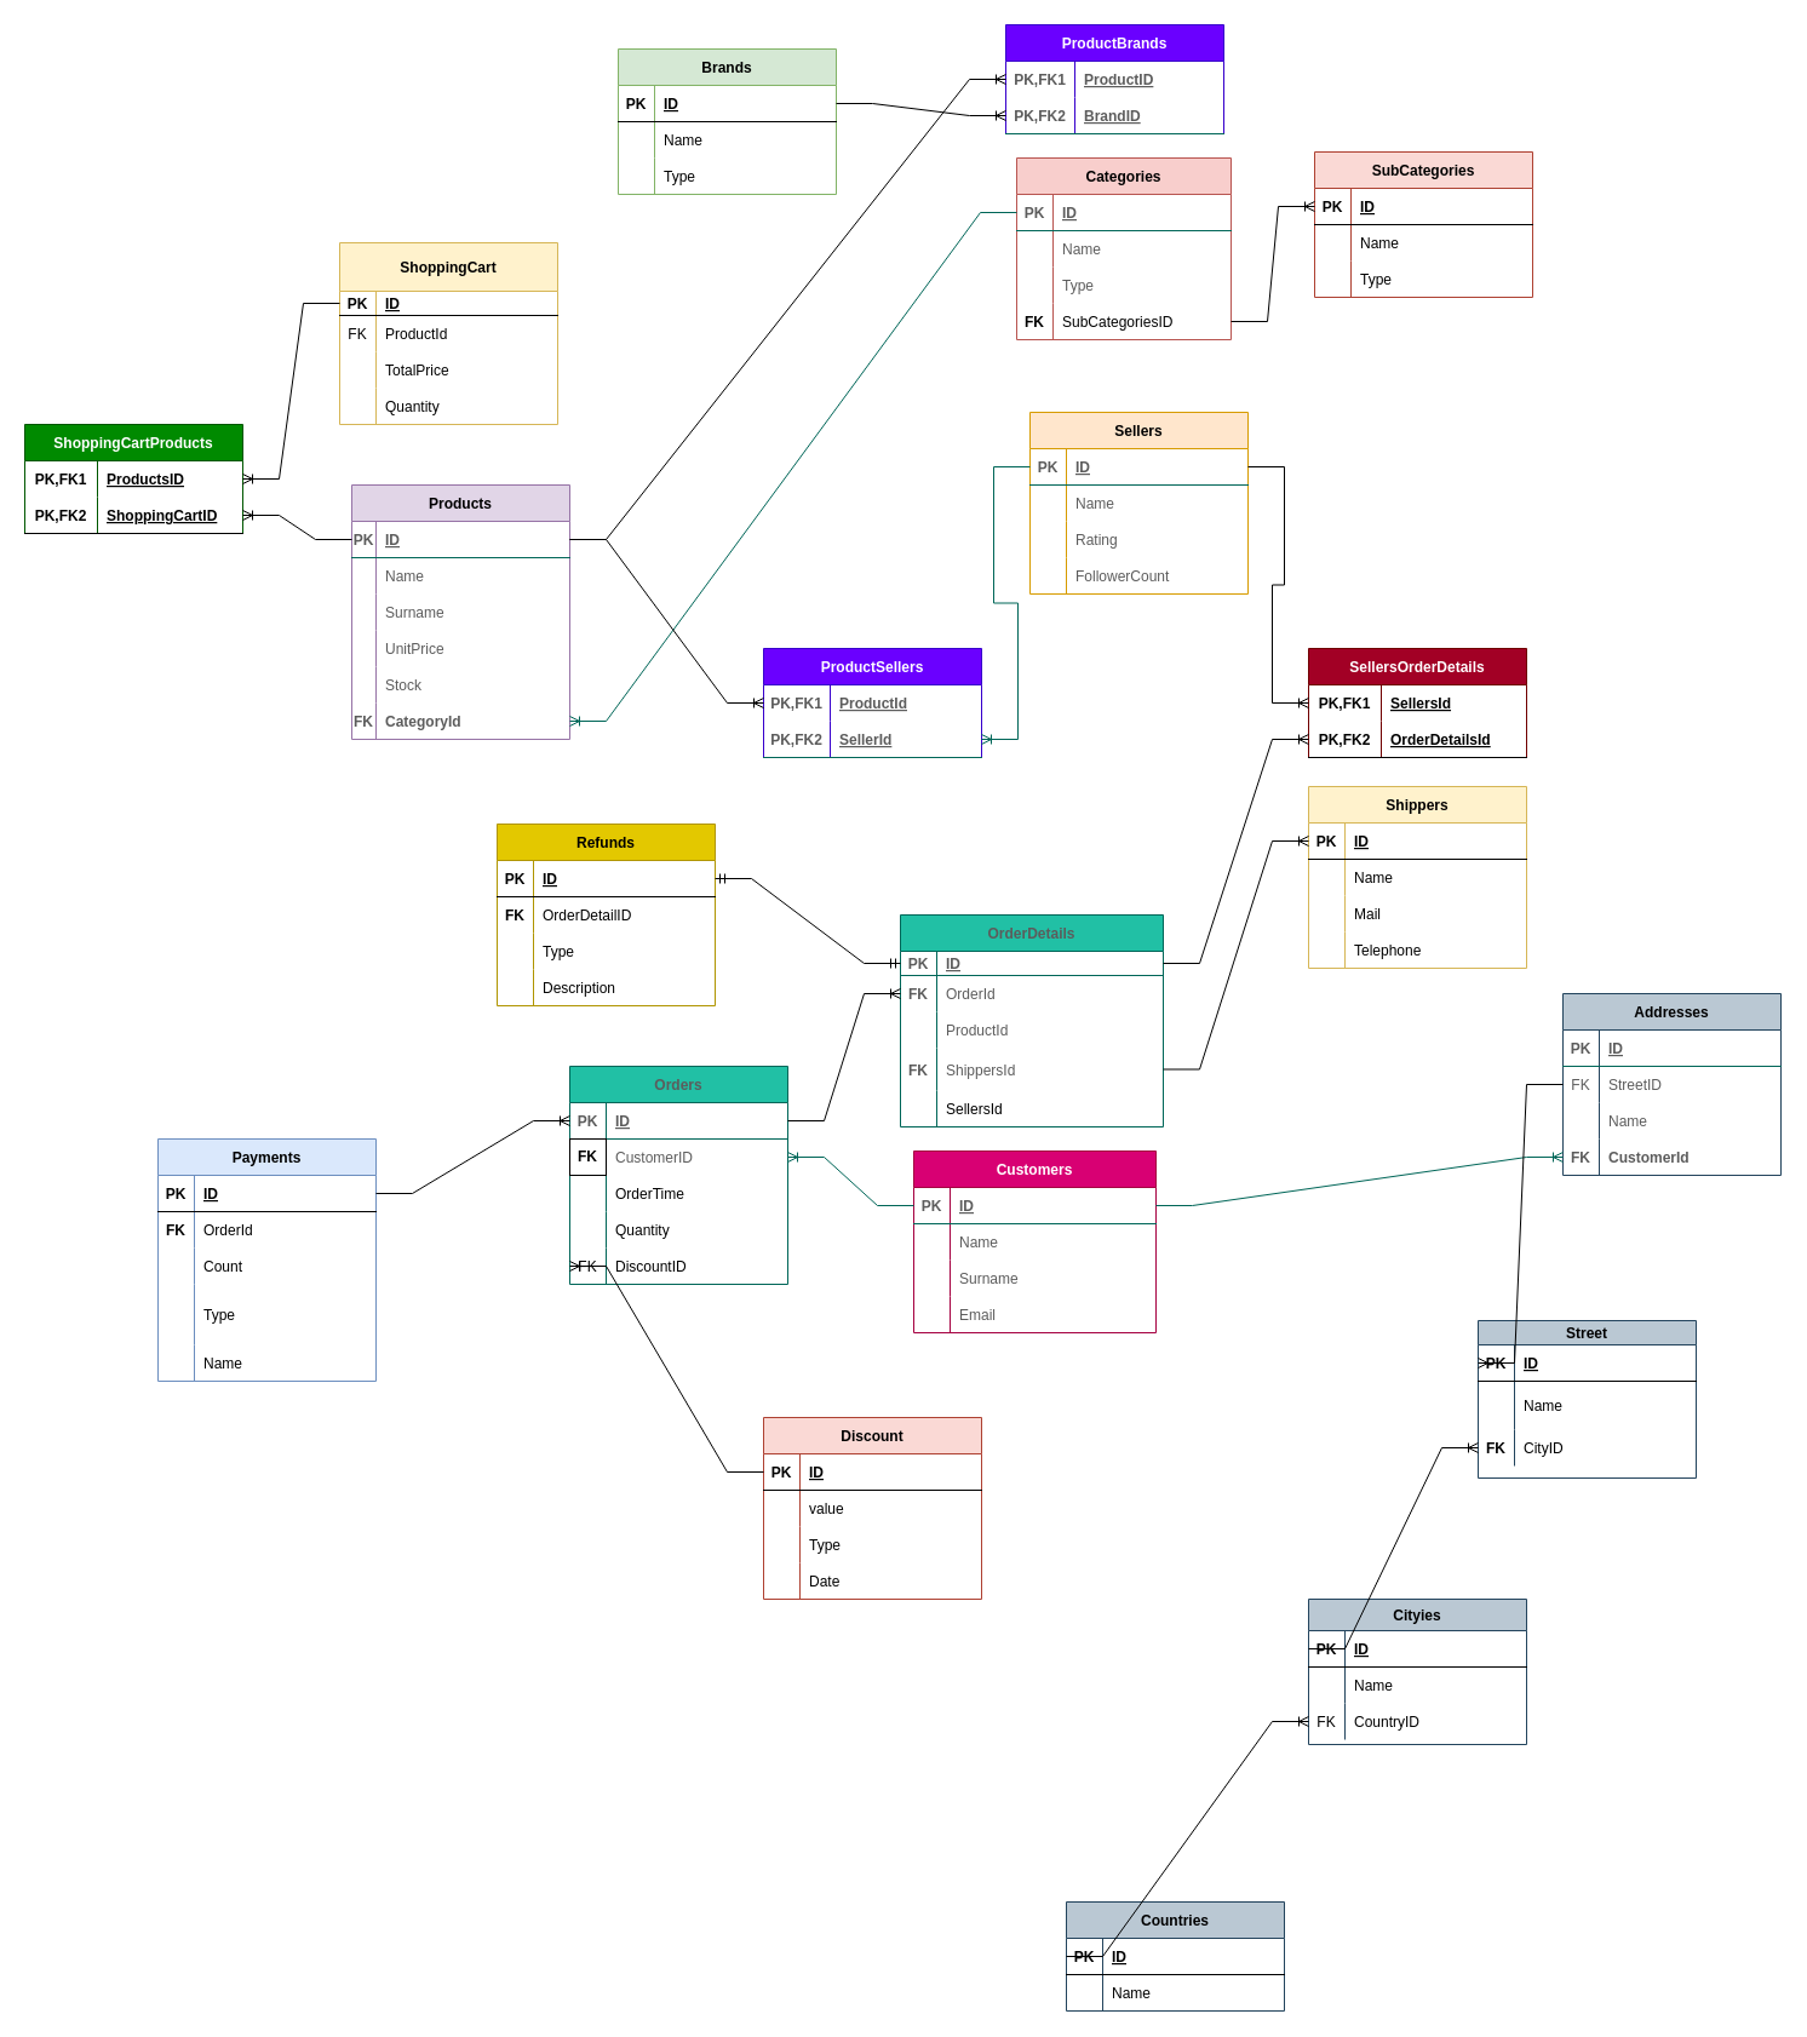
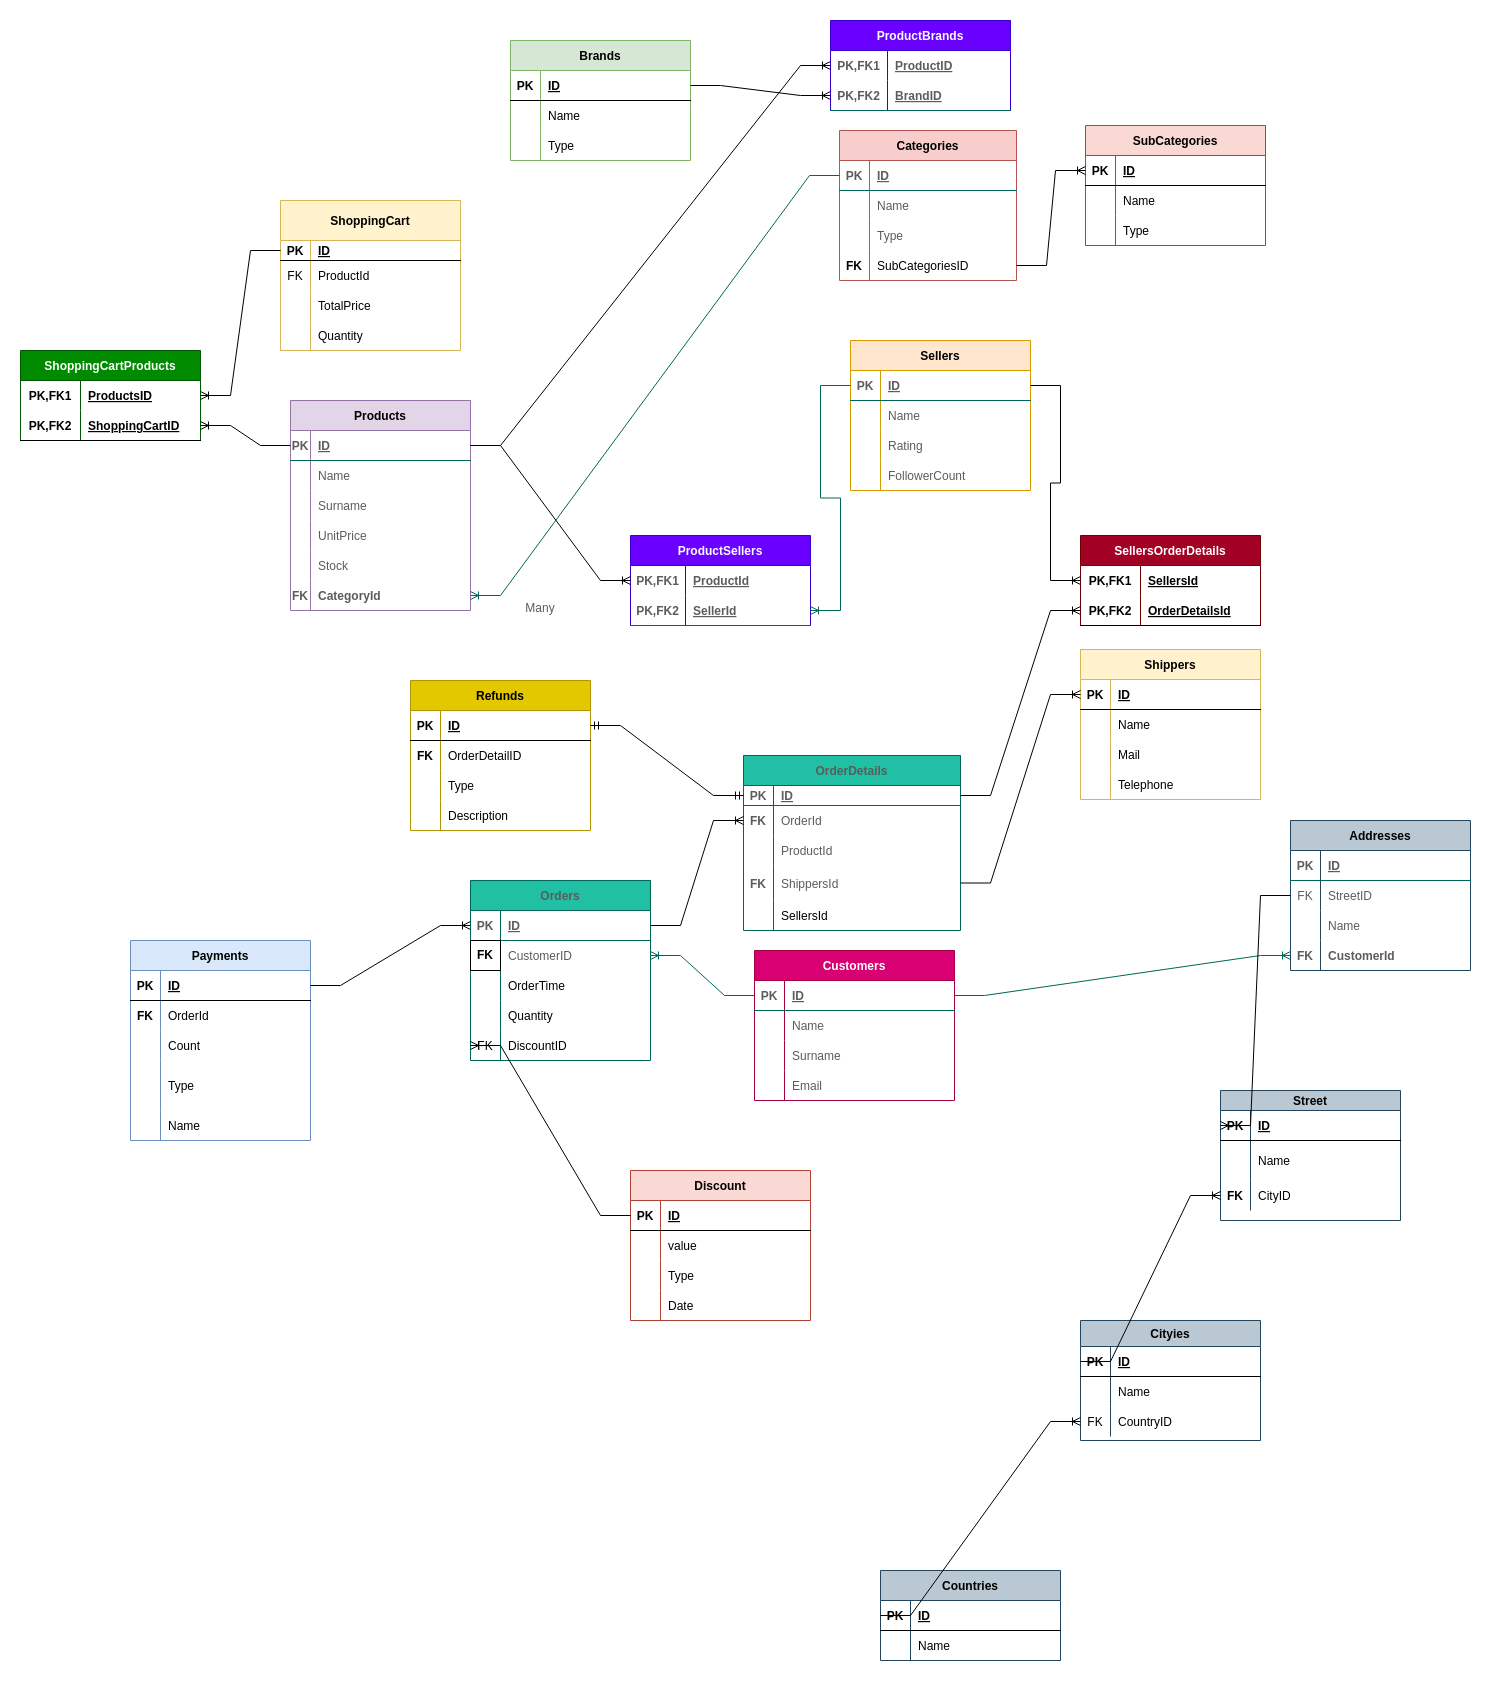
+ <mxCell id="35" value="Many" style="text;html=1;strokeColor=none;fillColor=none;align=center;verticalAlign=middle;whiteSpace=wrap;rounded=0;fontColor=#5C5C5C;" parent="1" vertex="1"><mxGeometry x="510" y="590" width="60" height="35" as="geometry" /></mxCell>
